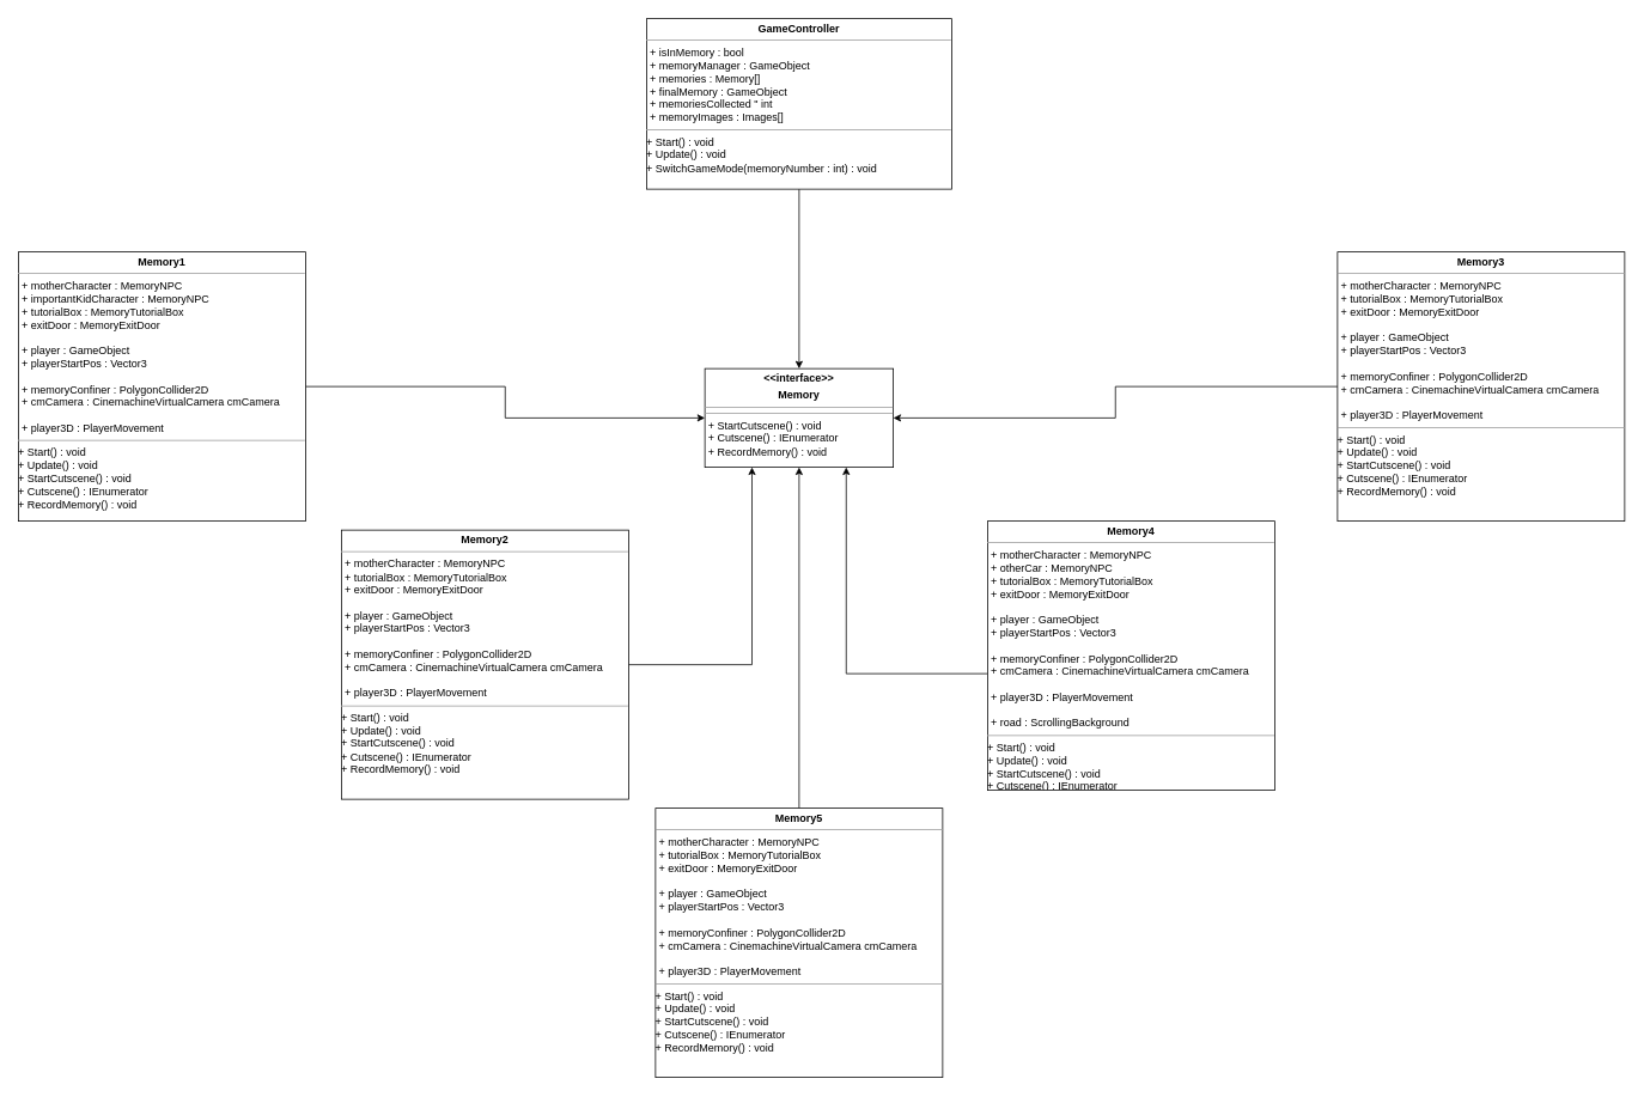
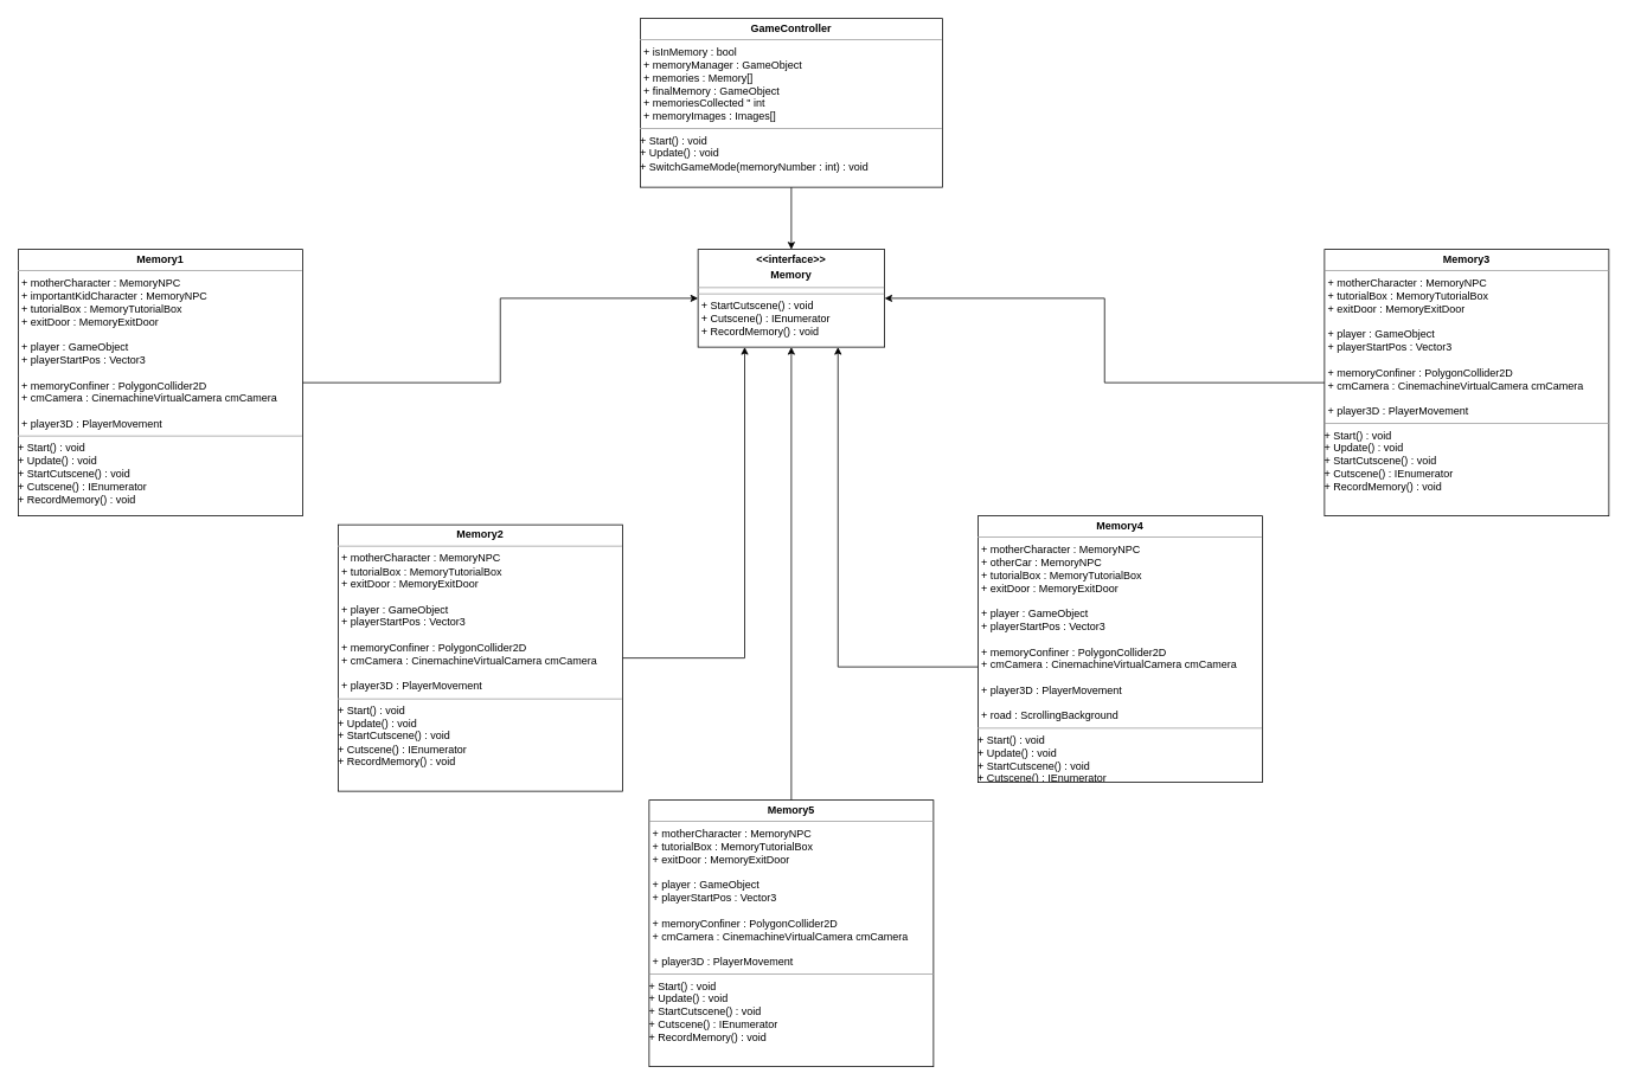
- <mxCell id="4" value="&lt;p style=&quot;margin:0px;margin-top:4px;text-align:center;&quot;&gt;&lt;b&gt;&amp;lt;&amp;lt;interface&amp;gt;&amp;gt;&lt;/b&gt;&lt;/p&gt;&lt;p style=&quot;margin:0px;margin-top:4px;text-align:center;&quot;&gt;&lt;b&gt;Memory&lt;br&gt;&lt;/b&gt;&lt;/p&gt;&lt;hr size=&quot;1&quot;&gt;&lt;hr size=&quot;1&quot;&gt;&lt;p style=&quot;margin:0px;margin-left:4px;&quot;&gt;+ StartCutscene() : void&lt;/p&gt;&lt;p style=&quot;margin:0px;margin-left:4px;&quot;&gt;+ Cutscene() : IEnumerator&lt;/p&gt;&lt;p style=&quot;margin:0px;margin-left:4px;&quot;&gt;+ RecordMemory() : void&lt;br&gt;&lt;/p&gt;" style="verticalAlign=top;align=left;overflow=fill;fontSize=12;fontFamily=Helvetica;html=1;whiteSpace=wrap;" vertex="1" parent="1"><mxGeometry x="785" y="410" width="210" height="110" as="geometry" /></mxCell>
+ <mxCell id="4" value="&lt;p style=&quot;margin:0px;margin-top:4px;text-align:center;&quot;&gt;&lt;b&gt;&amp;lt;&amp;lt;interface&amp;gt;&amp;gt;&lt;/b&gt;&lt;/p&gt;&lt;p style=&quot;margin:0px;margin-top:4px;text-align:center;&quot;&gt;&lt;b&gt;Memory&lt;br&gt;&lt;/b&gt;&lt;/p&gt;&lt;hr size=&quot;1&quot;&gt;&lt;hr size=&quot;1&quot;&gt;&lt;p style=&quot;margin:0px;margin-left:4px;&quot;&gt;+ StartCutscene() : void&lt;/p&gt;&lt;p style=&quot;margin:0px;margin-left:4px;&quot;&gt;+ Cutscene() : IEnumerator&lt;/p&gt;&lt;p style=&quot;margin:0px;margin-left:4px;&quot;&gt;+ RecordMemory() : void&lt;br&gt;&lt;/p&gt;" style="verticalAlign=top;align=left;overflow=fill;fontSize=12;fontFamily=Helvetica;html=1;whiteSpace=wrap;" vertex="1" parent="1"><mxGeometry x="785" y="280" width="210" height="110" as="geometry" /></mxCell>
